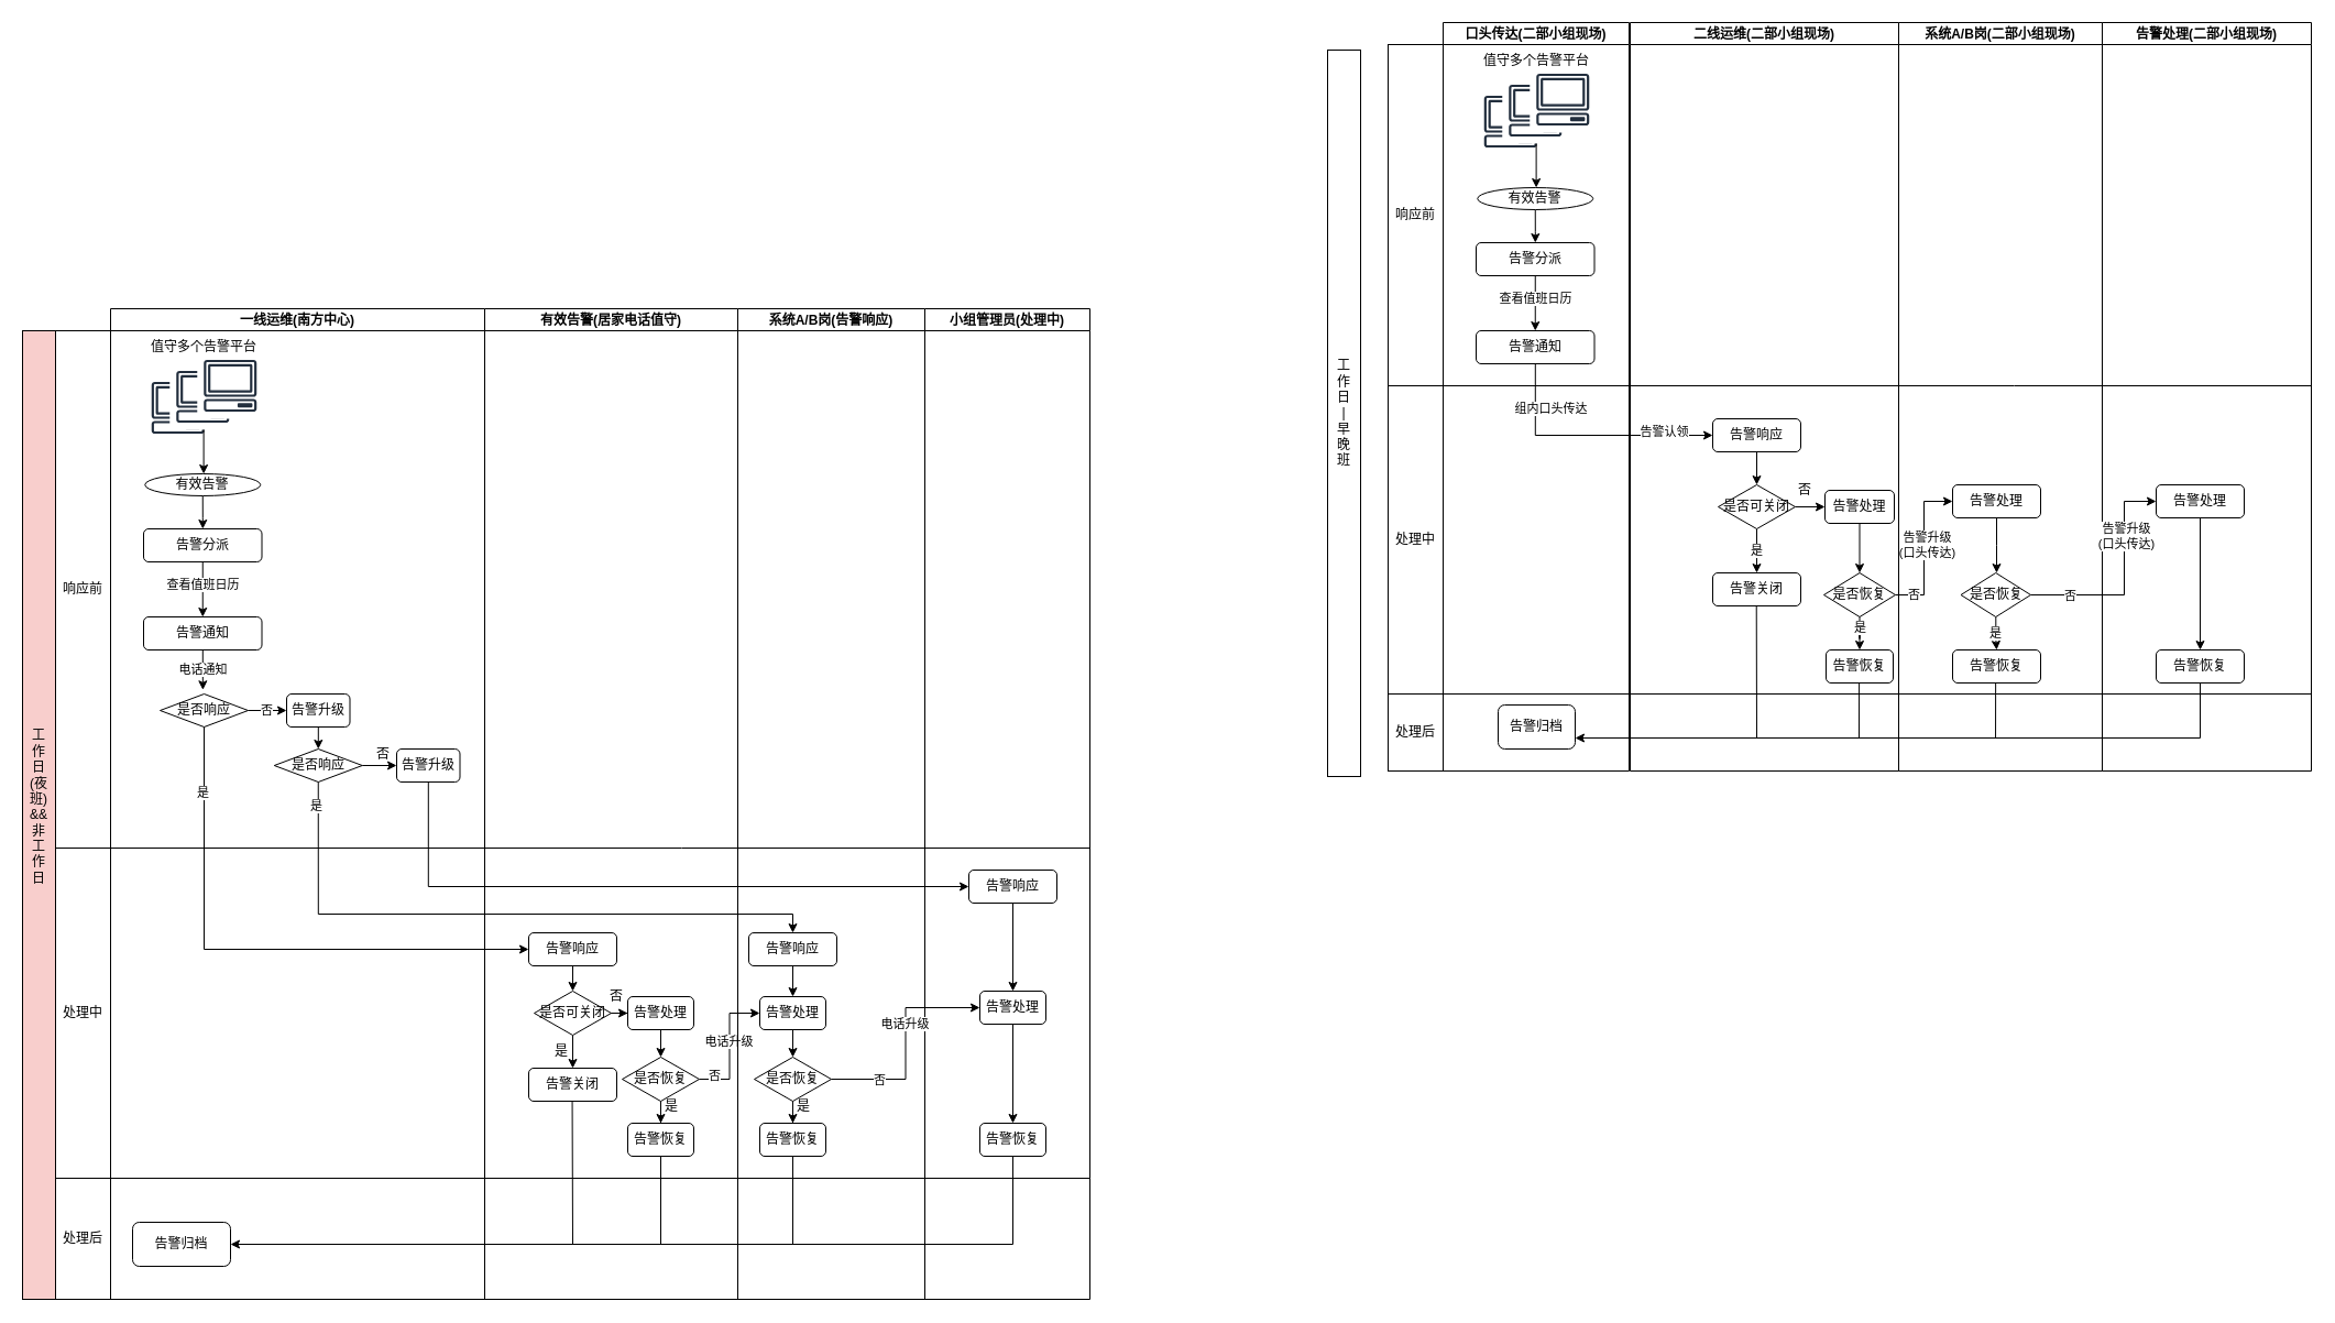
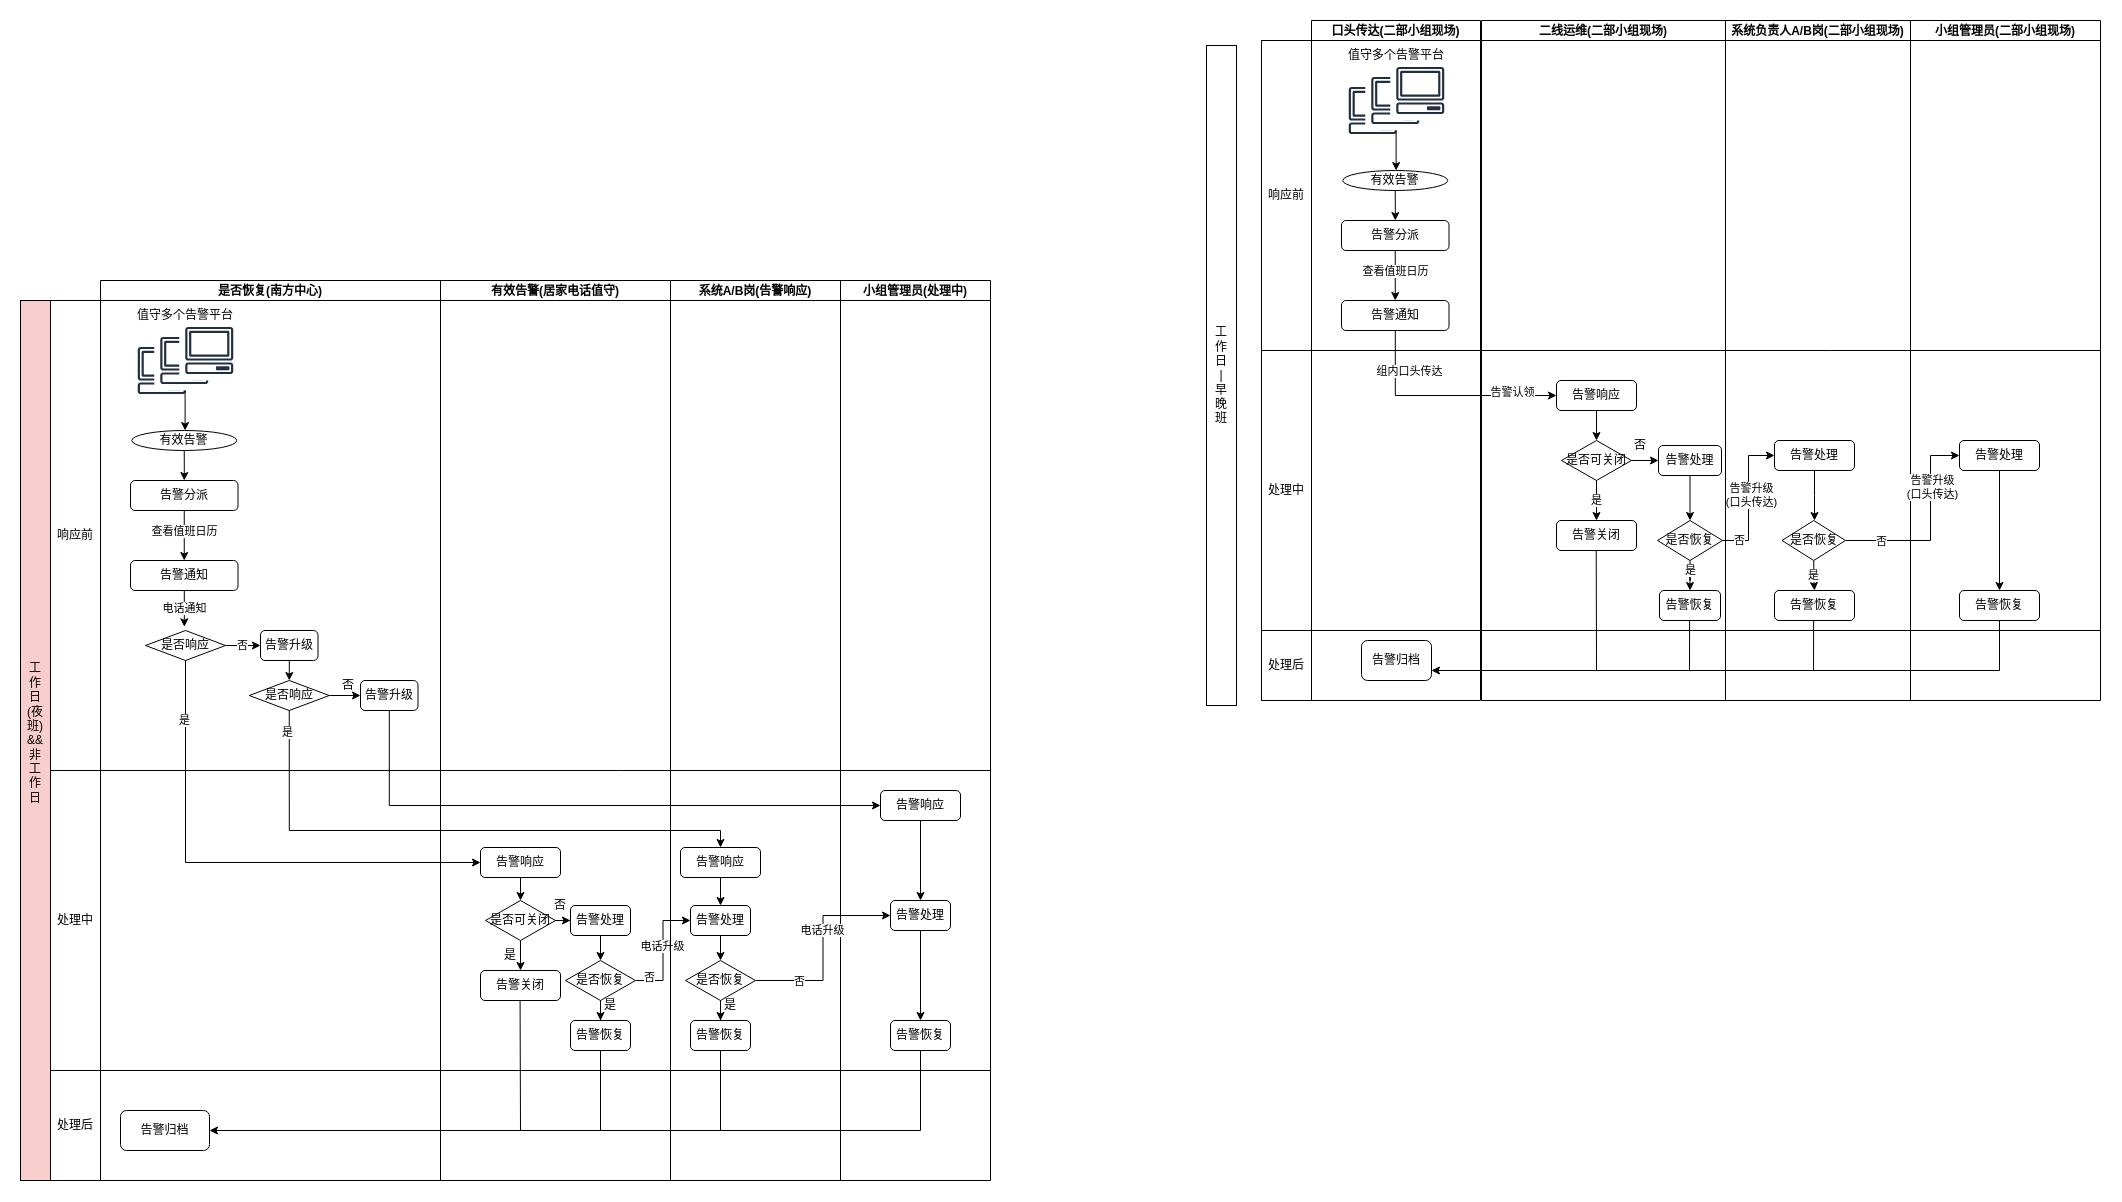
- <mxCell id="40" value="系统A/B岗(二部小组现场)" style="swimlane;startSize=20;" parent="1" vertex="1"><mxGeometry x="1725" width="185" height="680" as="geometry" y="20" /></mxCell>
+ <mxCell id="40" value="系统负责人A/B岗(二部小组现场)" style="swimlane;startSize=20;" parent="1" vertex="1"><mxGeometry x="1725" width="185" height="680" as="geometry" y="20" /></mxCell>
- <mxCell id="127" value="告警处理(二部小组现场)" style="swimlane;startSize=20;" vertex="1" parent="1"><mxGeometry x="1910" width="190" height="680" as="geometry" y="20" /></mxCell>
+ <mxCell id="127" value="小组管理员(二部小组现场)" style="swimlane;startSize=20;" vertex="1" parent="1"><mxGeometry x="1910" width="190" height="680" as="geometry" y="20" /></mxCell>
- <mxCell id="54" value="一线运维(南方中心)" style="swimlane;startSize=20;" parent="1" vertex="1"><mxGeometry x="100" y="280" width="340" height="790" as="geometry" /></mxCell>
+ <mxCell id="54" value="是否恢复(南方中心)" style="swimlane;startSize=20;" parent="1" vertex="1"><mxGeometry x="100" y="280" width="340" height="790" as="geometry" /></mxCell>
